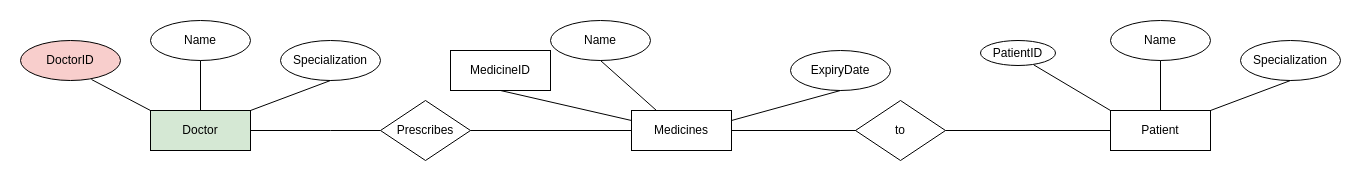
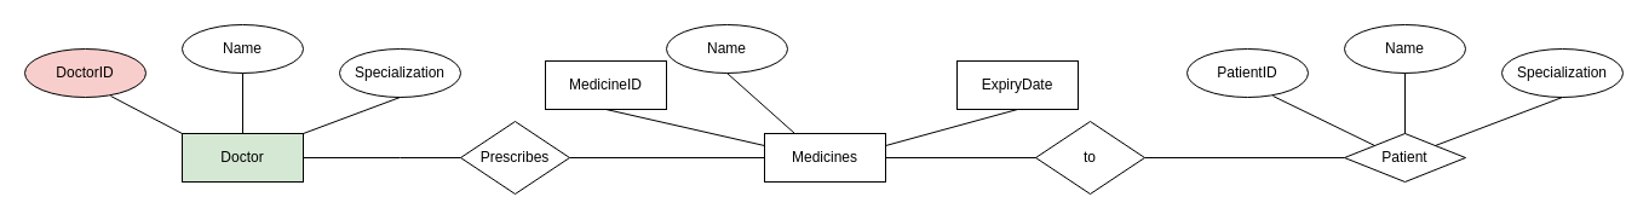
- <mxCell id="22" value="PatientID" style="ellipse;whiteSpace=wrap;html=1;align=center;" vertex="1" parent="1"><mxGeometry x="980" y="40" width="75" height="25" as="geometry" /></mxCell>
+ <mxCell id="22" value="PatientID" style="ellipse;whiteSpace=wrap;html=1;align=center;" vertex="1" parent="1"><mxGeometry x="980" y="40" width="100" height="40" as="geometry" /></mxCell>
- <mxCell id="9" value="ExpiryDate" style="ellipse;whiteSpace=wrap;html=1;align=center;" vertex="1" parent="1"><mxGeometry x="790" y="50" width="100" height="40" as="geometry" /></mxCell>
+ <mxCell id="9" value="ExpiryDate" style="whiteSpace=wrap;html=1;align=center;rounded=0;" vertex="1" parent="1"><mxGeometry x="790" y="50" width="100" height="40" as="geometry" /></mxCell>
- <mxCell id="16" value="Patient" style="whiteSpace=wrap;html=1;align=center;" vertex="1" parent="1"><mxGeometry x="1110" y="110" width="100" height="40" as="geometry" /></mxCell>
+ <mxCell id="16" value="Patient" style="rhombus;whiteSpace=wrap;html=1;align=center;" vertex="1" parent="1"><mxGeometry x="1110" y="110" width="100" height="40" as="geometry" /></mxCell>
